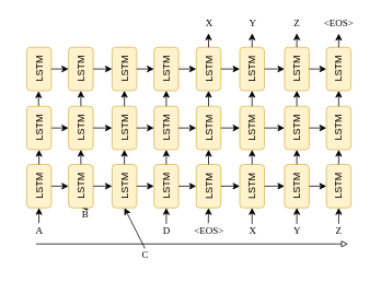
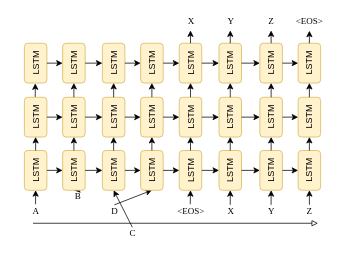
- <mxCell id="4" value="D" style="text;html=1;resizable=0;points=[];autosize=1;align=center;verticalAlign=middle;spacingTop=-4;fontFamily=Georgia;" parent="1" vertex="1"><mxGeometry x="192" y="272.5" width="20" height="20" as="geometry" /></mxCell>
+ <mxCell id="4" value="D" style="text;html=1;resizable=0;points=[];autosize=1;align=center;verticalAlign=middle;spacingTop=-4;fontFamily=Georgia;" parent="1" vertex="1"><mxGeometry x="142" y="272.5" width="20" height="20" as="geometry" /></mxCell>
